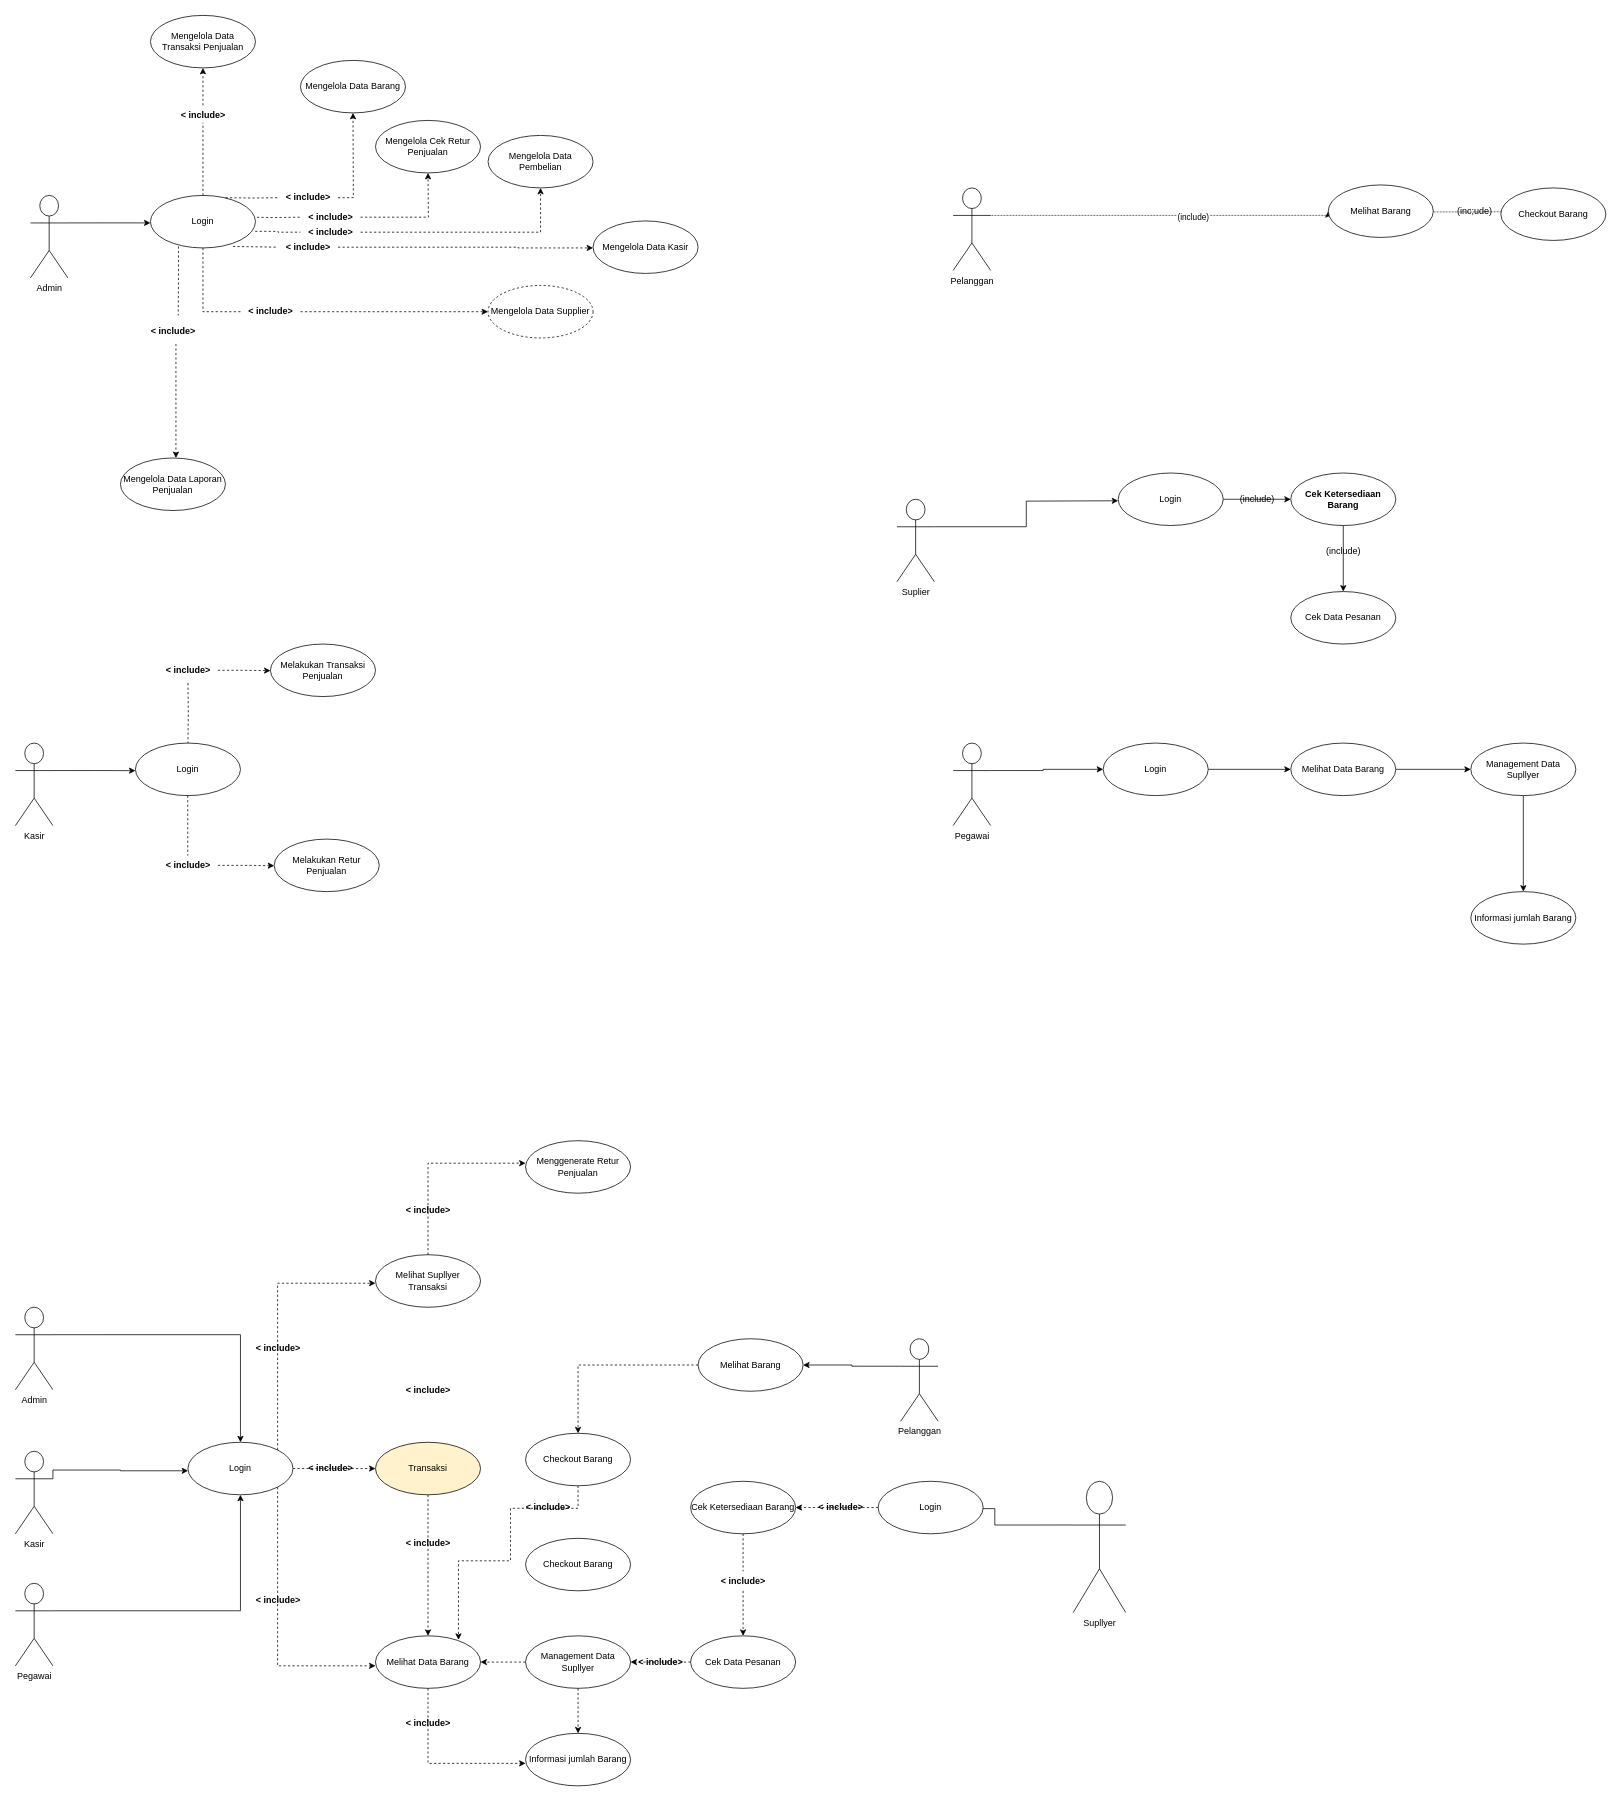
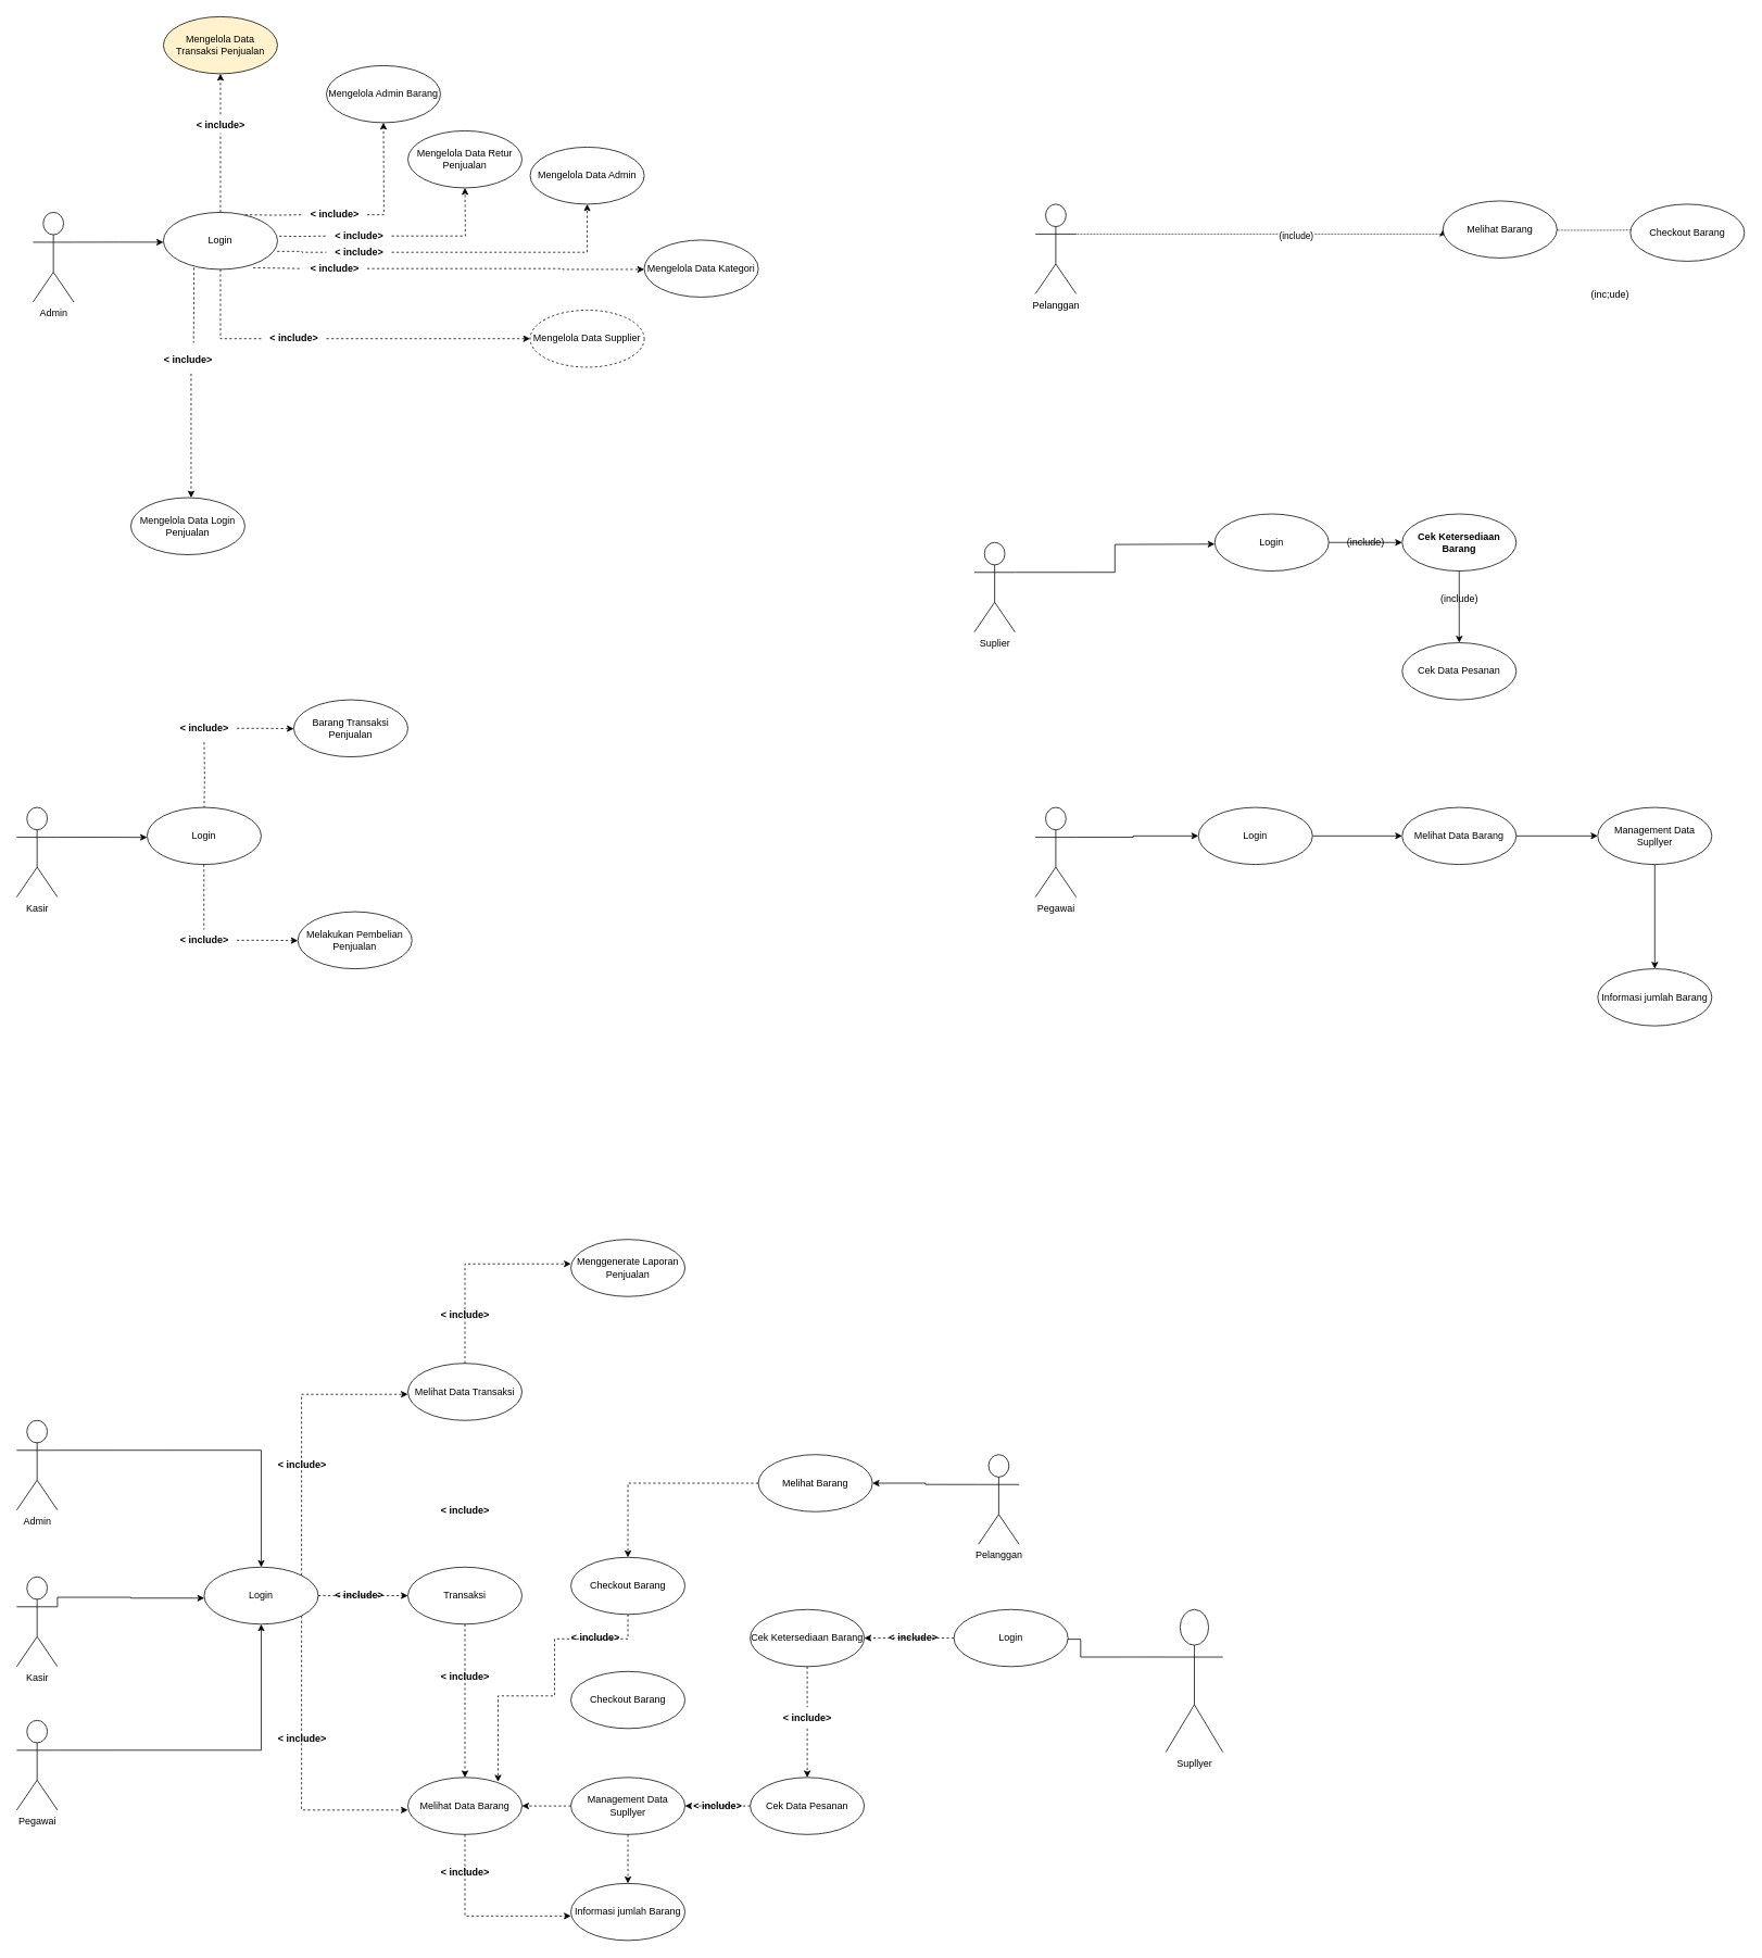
- <mxCell id="8" value="Mengelola Data Transaksi Penjualan" style="ellipse;whiteSpace=wrap;html=1;" parent="1" vertex="1"><mxGeometry x="200" y="20" width="140" height="70" as="geometry" /></mxCell>
+ <mxCell id="8" value="Mengelola Data Transaksi Penjualan" style="ellipse;whiteSpace=wrap;html=1;fillColor=#fff2cc;" parent="1" vertex="1"><mxGeometry x="200" y="20" width="140" height="70" as="geometry" /></mxCell>
- <mxCell id="15" value="Mengelola Data Barang" style="ellipse;whiteSpace=wrap;html=1;" parent="1" vertex="1"><mxGeometry x="400" y="80" width="140" height="70" as="geometry" /></mxCell>
+ <mxCell id="15" value="Mengelola Admin Barang" style="ellipse;whiteSpace=wrap;html=1;" parent="1" vertex="1"><mxGeometry x="400" y="80" width="140" height="70" as="geometry" /></mxCell>
- <mxCell id="16" value="Mengelola Cek Retur Penjualan" style="ellipse;whiteSpace=wrap;html=1;" parent="1" vertex="1"><mxGeometry x="500" y="160" width="140" height="70" as="geometry" /></mxCell>
+ <mxCell id="16" value="Mengelola Data Retur Penjualan" style="ellipse;whiteSpace=wrap;html=1;" parent="1" vertex="1"><mxGeometry x="500" y="160" width="140" height="70" as="geometry" /></mxCell>
- <mxCell id="20" value="Mengelola Data Pembelian" style="ellipse;whiteSpace=wrap;html=1;" parent="1" vertex="1"><mxGeometry x="650" y="180" width="140" height="70" as="geometry" /></mxCell>
+ <mxCell id="20" value="Mengelola Data Admin" style="ellipse;whiteSpace=wrap;html=1;" parent="1" vertex="1"><mxGeometry x="650" y="180" width="140" height="70" as="geometry" /></mxCell>
- <mxCell id="105" value="(inc;ude)" style="text;html=1;align=center;verticalAlign=middle;resizable=0;points=[];autosize=1;strokeColor=none;fillColor=none;" parent="1" vertex="1"><mxGeometry x="1930" y="266" width="70" height="30" as="geometry" /></mxCell>
+ <mxCell id="105" value="(inc;ude)" style="text;html=1;align=center;verticalAlign=middle;resizable=0;points=[];autosize=1;strokeColor=none;fillColor=none;" parent="1" vertex="1"><mxGeometry x="1940" y="346" width="70" height="30" as="geometry" /></mxCell>
- <mxCell id="24" value="Mengelola Data Kasir" style="ellipse;whiteSpace=wrap;html=1;" parent="1" vertex="1"><mxGeometry x="790" y="294" width="140" height="70" as="geometry" /></mxCell>
+ <mxCell id="24" value="Mengelola Data Kategori" style="ellipse;whiteSpace=wrap;html=1;" parent="1" vertex="1"><mxGeometry x="790" y="294" width="140" height="70" as="geometry" /></mxCell>
- <mxCell id="32" value="Mengelola Data Laporan Penjualan" style="ellipse;whiteSpace=wrap;html=1;" parent="1" vertex="1"><mxGeometry x="160" y="610" width="140" height="70" as="geometry" /></mxCell>
+ <mxCell id="32" value="Mengelola Data Login Penjualan" style="ellipse;whiteSpace=wrap;html=1;" parent="1" vertex="1"><mxGeometry x="160" y="610" width="140" height="70" as="geometry" /></mxCell>
- <mxCell id="39" value="Melakukan Transaksi Penjualan" style="ellipse;whiteSpace=wrap;html=1;" parent="1" vertex="1"><mxGeometry x="360" y="858" width="140" height="70" as="geometry" /></mxCell>
+ <mxCell id="39" value="Barang Transaksi Penjualan" style="ellipse;whiteSpace=wrap;html=1;" parent="1" vertex="1"><mxGeometry x="360" y="858" width="140" height="70" as="geometry" /></mxCell>
- <mxCell id="43" value="Melakukan Retur Penjualan" style="ellipse;whiteSpace=wrap;html=1;" parent="1" vertex="1"><mxGeometry x="365" y="1118" width="140" height="70" as="geometry" /></mxCell>
+ <mxCell id="43" value="Melakukan Pembelian Penjualan" style="ellipse;whiteSpace=wrap;html=1;" parent="1" vertex="1"><mxGeometry x="365" y="1118" width="140" height="70" as="geometry" /></mxCell>
- <mxCell id="66" value="Menggenerate Retur Penjualan" style="ellipse;whiteSpace=wrap;html=1;" parent="1" vertex="1"><mxGeometry x="700" y="1520" width="140" height="70" as="geometry" /></mxCell>
+ <mxCell id="66" value="Menggenerate Laporan Penjualan" style="ellipse;whiteSpace=wrap;html=1;" parent="1" vertex="1"><mxGeometry x="700" y="1520" width="140" height="70" as="geometry" /></mxCell>
- <mxCell id="57" value="Melihat Supllyer Transaksi" style="ellipse;whiteSpace=wrap;html=1;" parent="1" vertex="1"><mxGeometry x="500" y="1672" width="140" height="70" as="geometry" /></mxCell>
+ <mxCell id="57" value="Melihat Data Transaksi" style="ellipse;whiteSpace=wrap;html=1;" parent="1" vertex="1"><mxGeometry x="500" y="1672" width="140" height="70" as="geometry" /></mxCell>
- <mxCell id="55" value="Transaksi" style="ellipse;whiteSpace=wrap;html=1;fillColor=#fff2cc;" parent="1" vertex="1"><mxGeometry x="500" y="1922" width="140" height="70" as="geometry" /></mxCell>
+ <mxCell id="55" value="Transaksi" style="ellipse;whiteSpace=wrap;html=1;" parent="1" vertex="1"><mxGeometry x="500" y="1922" width="140" height="70" as="geometry" /></mxCell>
